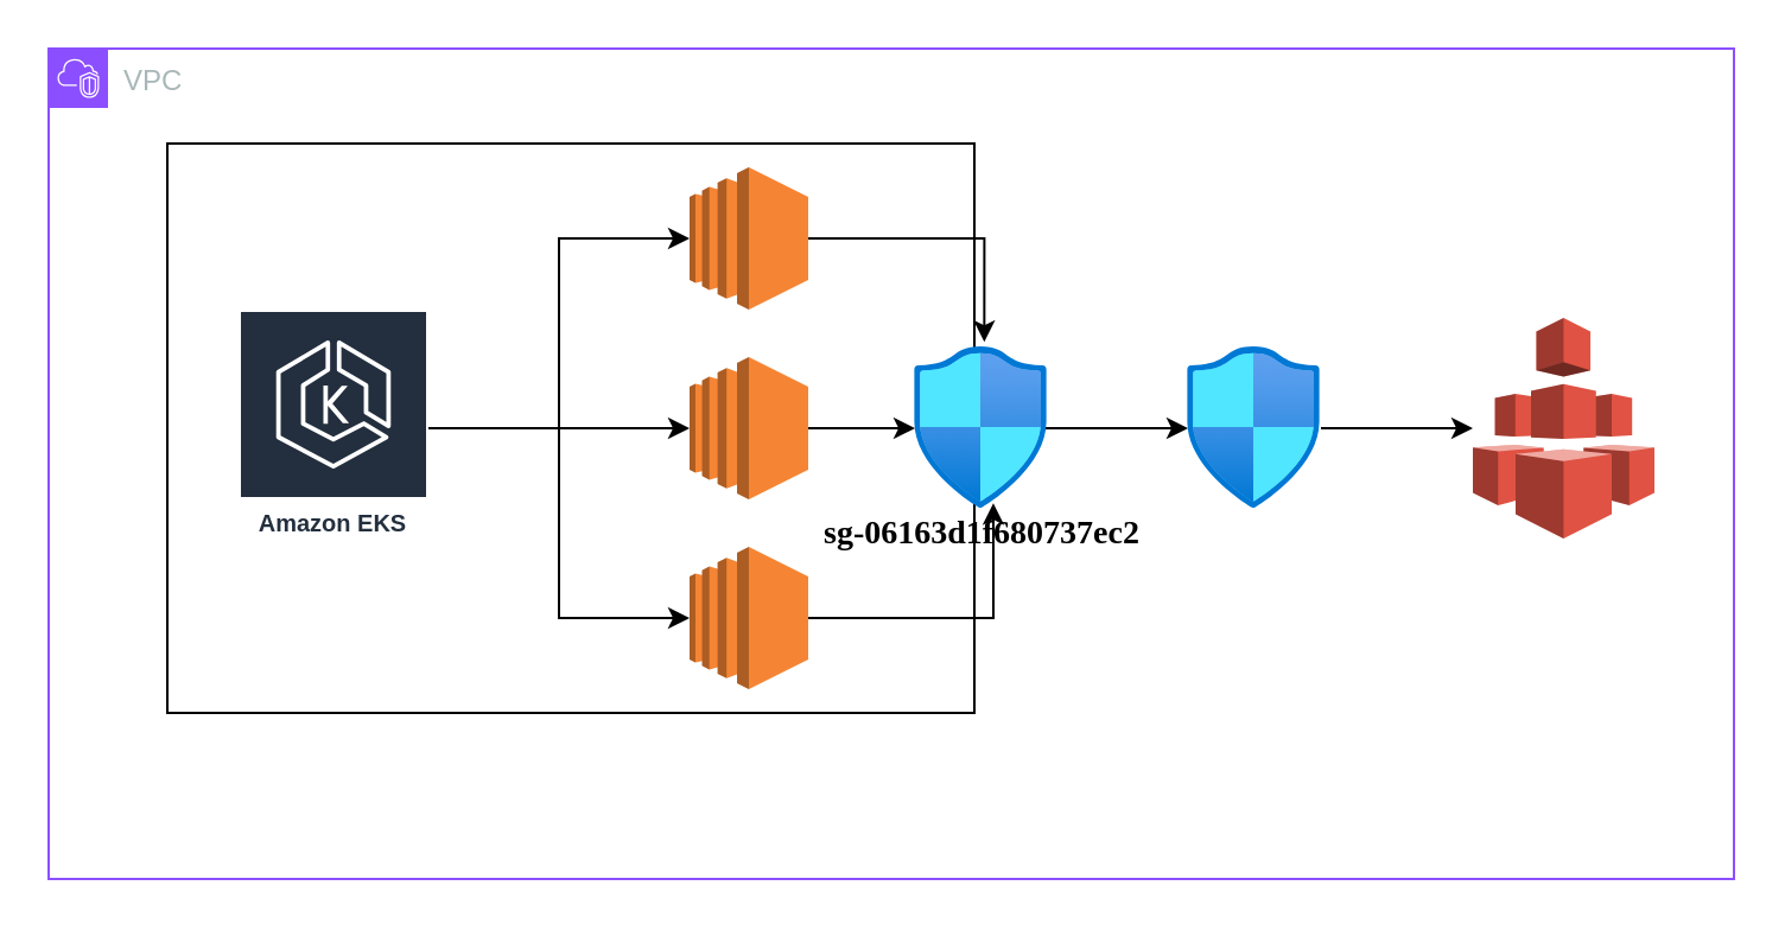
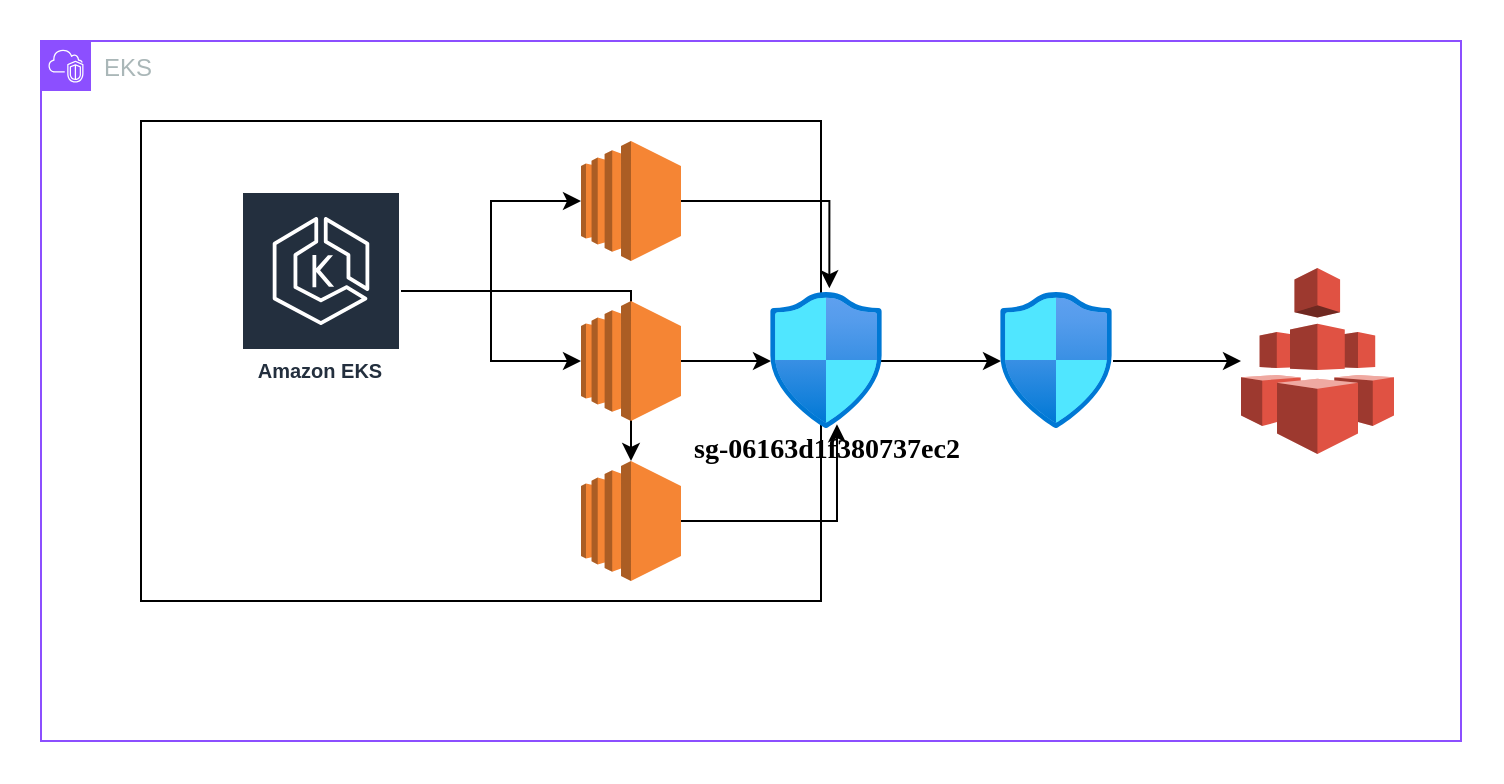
- <mxCell id="13" value="VPC" style="points=[[0,0],[0.25,0],[0.5,0],[0.75,0],[1,0],[1,0.25],[1,0.5],[1,0.75],[1,1],[0.75,1],[0.5,1],[0.25,1],[0,1],[0,0.75],[0,0.5],[0,0.25]];outlineConnect=0;gradientColor=none;html=1;whiteSpace=wrap;fontSize=12;fontStyle=0;container=1;pointerEvents=0;collapsible=0;recursiveResize=0;shape=mxgraph.aws4.group;grIcon=mxgraph.aws4.group_vpc2;strokeColor=#8C4FFF;fillColor=none;verticalAlign=top;align=left;spacingLeft=30;fontColor=#AAB7B8;dashed=0;" parent="2" vertex="1"><mxGeometry width="710" height="350" as="geometry" /></mxCell>
+ <mxCell id="13" value="EKS" style="points=[[0,0],[0.25,0],[0.5,0],[0.75,0],[1,0],[1,0.25],[1,0.5],[1,0.75],[1,1],[0.75,1],[0.5,1],[0.25,1],[0,1],[0,0.75],[0,0.5],[0,0.25]];outlineConnect=0;gradientColor=none;html=1;whiteSpace=wrap;fontSize=12;fontStyle=0;container=1;pointerEvents=0;collapsible=0;recursiveResize=0;shape=mxgraph.aws4.group;grIcon=mxgraph.aws4.group_vpc2;strokeColor=#8C4FFF;fillColor=none;verticalAlign=top;align=left;spacingLeft=30;fontColor=#AAB7B8;dashed=0;" parent="2" vertex="1"><mxGeometry width="710" height="350" as="geometry" /></mxCell>
- <mxCell id="8" value="Amazon EKS" style="sketch=0;outlineConnect=0;fontColor=#232F3E;gradientColor=none;strokeColor=#ffffff;fillColor=#232F3E;dashed=0;verticalLabelPosition=middle;verticalAlign=bottom;align=center;html=1;whiteSpace=wrap;fontSize=10;fontStyle=1;spacing=3;shape=mxgraph.aws4.productIcon;prIcon=mxgraph.aws4.eks;" parent="2" vertex="1"><mxGeometry x="80" y="110" width="80" height="100" as="geometry" /></mxCell>
+ <mxCell id="8" value="Amazon EKS" style="sketch=0;outlineConnect=0;fontColor=#232F3E;gradientColor=none;strokeColor=#ffffff;fillColor=#232F3E;dashed=0;verticalLabelPosition=middle;verticalAlign=bottom;align=center;html=1;whiteSpace=wrap;fontSize=10;fontStyle=1;spacing=3;shape=mxgraph.aws4.productIcon;prIcon=mxgraph.aws4.eks;" parent="2" vertex="1"><mxGeometry x="100" y="75" width="80" height="100" as="geometry" /></mxCell>
- <mxCell id="18" value="&lt;span style=&quot;font-family: &amp;quot;Times New Roman&amp;quot;; font-size: 14px; text-align: start; white-space-collapse: preserve;&quot;&gt;&lt;b&gt;sg-06163d1f680737ec2&lt;/b&gt;&lt;/span&gt;" style="text;html=1;align=center;verticalAlign=middle;resizable=0;points=[];autosize=1;strokeColor=none;fillColor=none;" parent="13" vertex="1"><mxGeometry x="313" y="190" width="160" height="30" as="geometry" /></mxCell>
+ <mxCell id="18" value="&lt;span style=&quot;font-family: &amp;quot;Times New Roman&amp;quot;; font-size: 14px; text-align: start; white-space-collapse: preserve;&quot;&gt;&lt;b&gt;sg-06163d1f380737ec2&lt;/b&gt;&lt;/span&gt;" style="text;html=1;align=center;verticalAlign=middle;resizable=0;points=[];autosize=1;strokeColor=none;fillColor=none;" parent="13" vertex="1"><mxGeometry x="313" y="190" width="160" height="30" as="geometry" /></mxCell>
